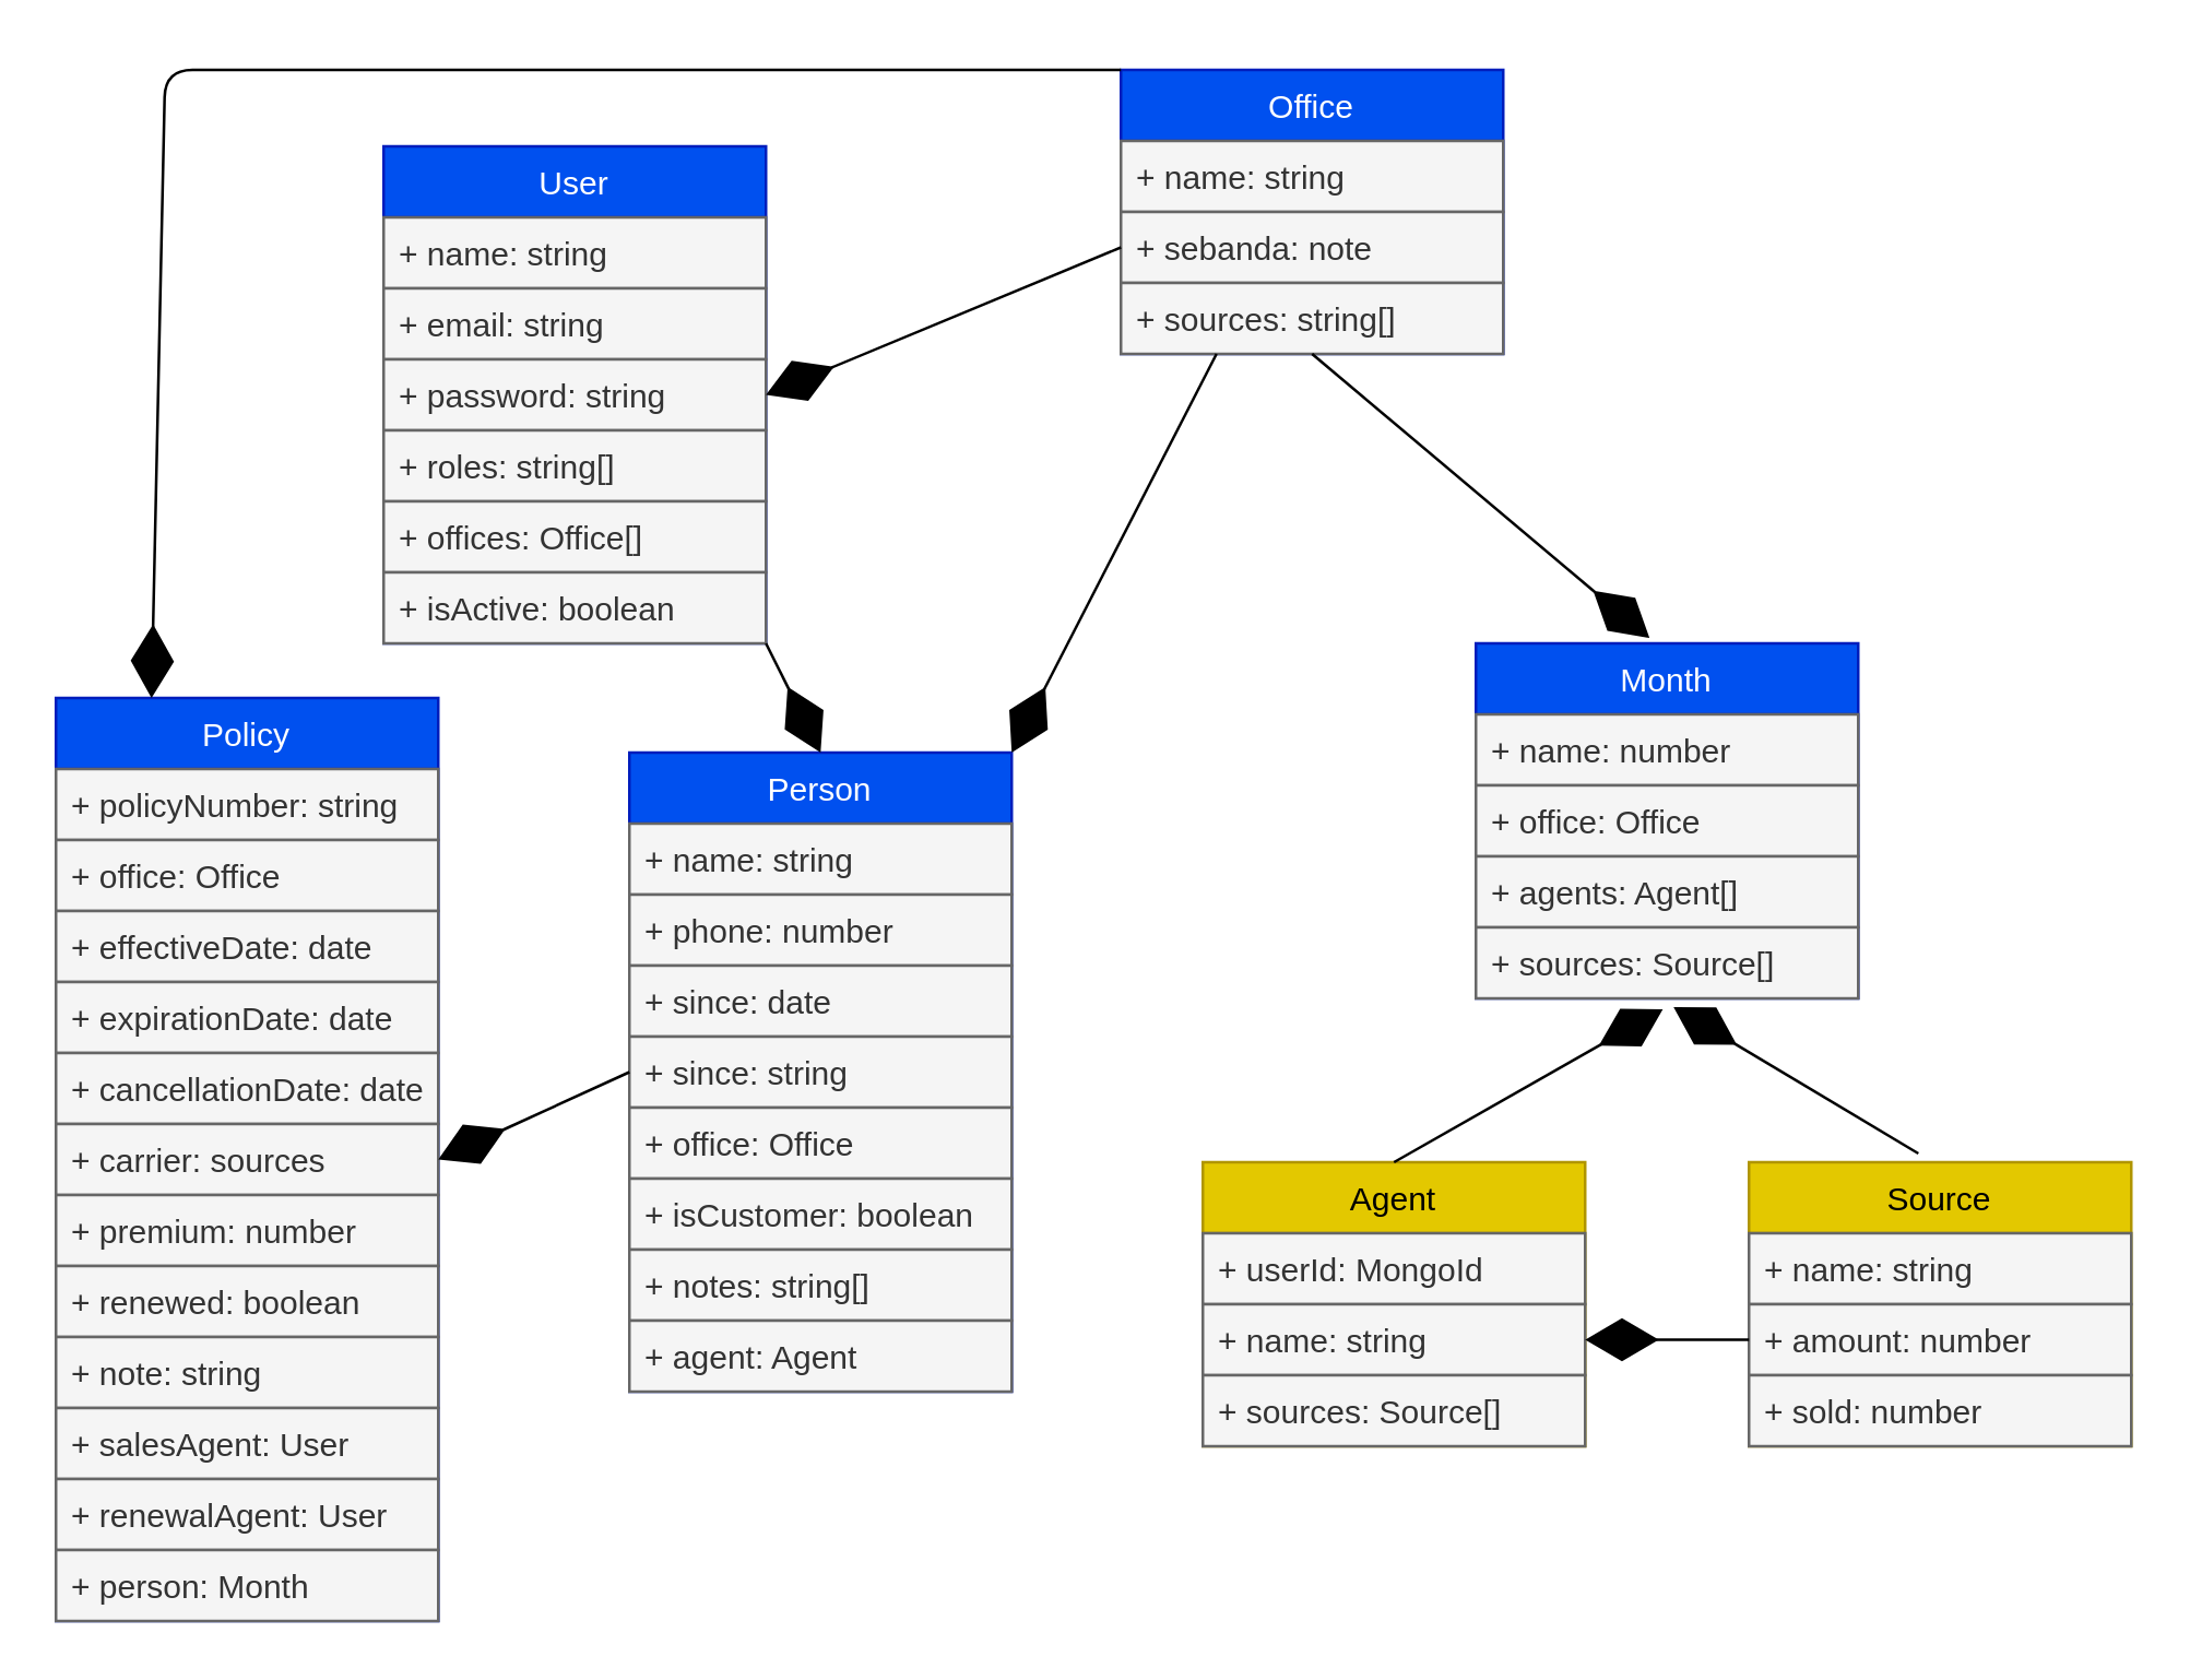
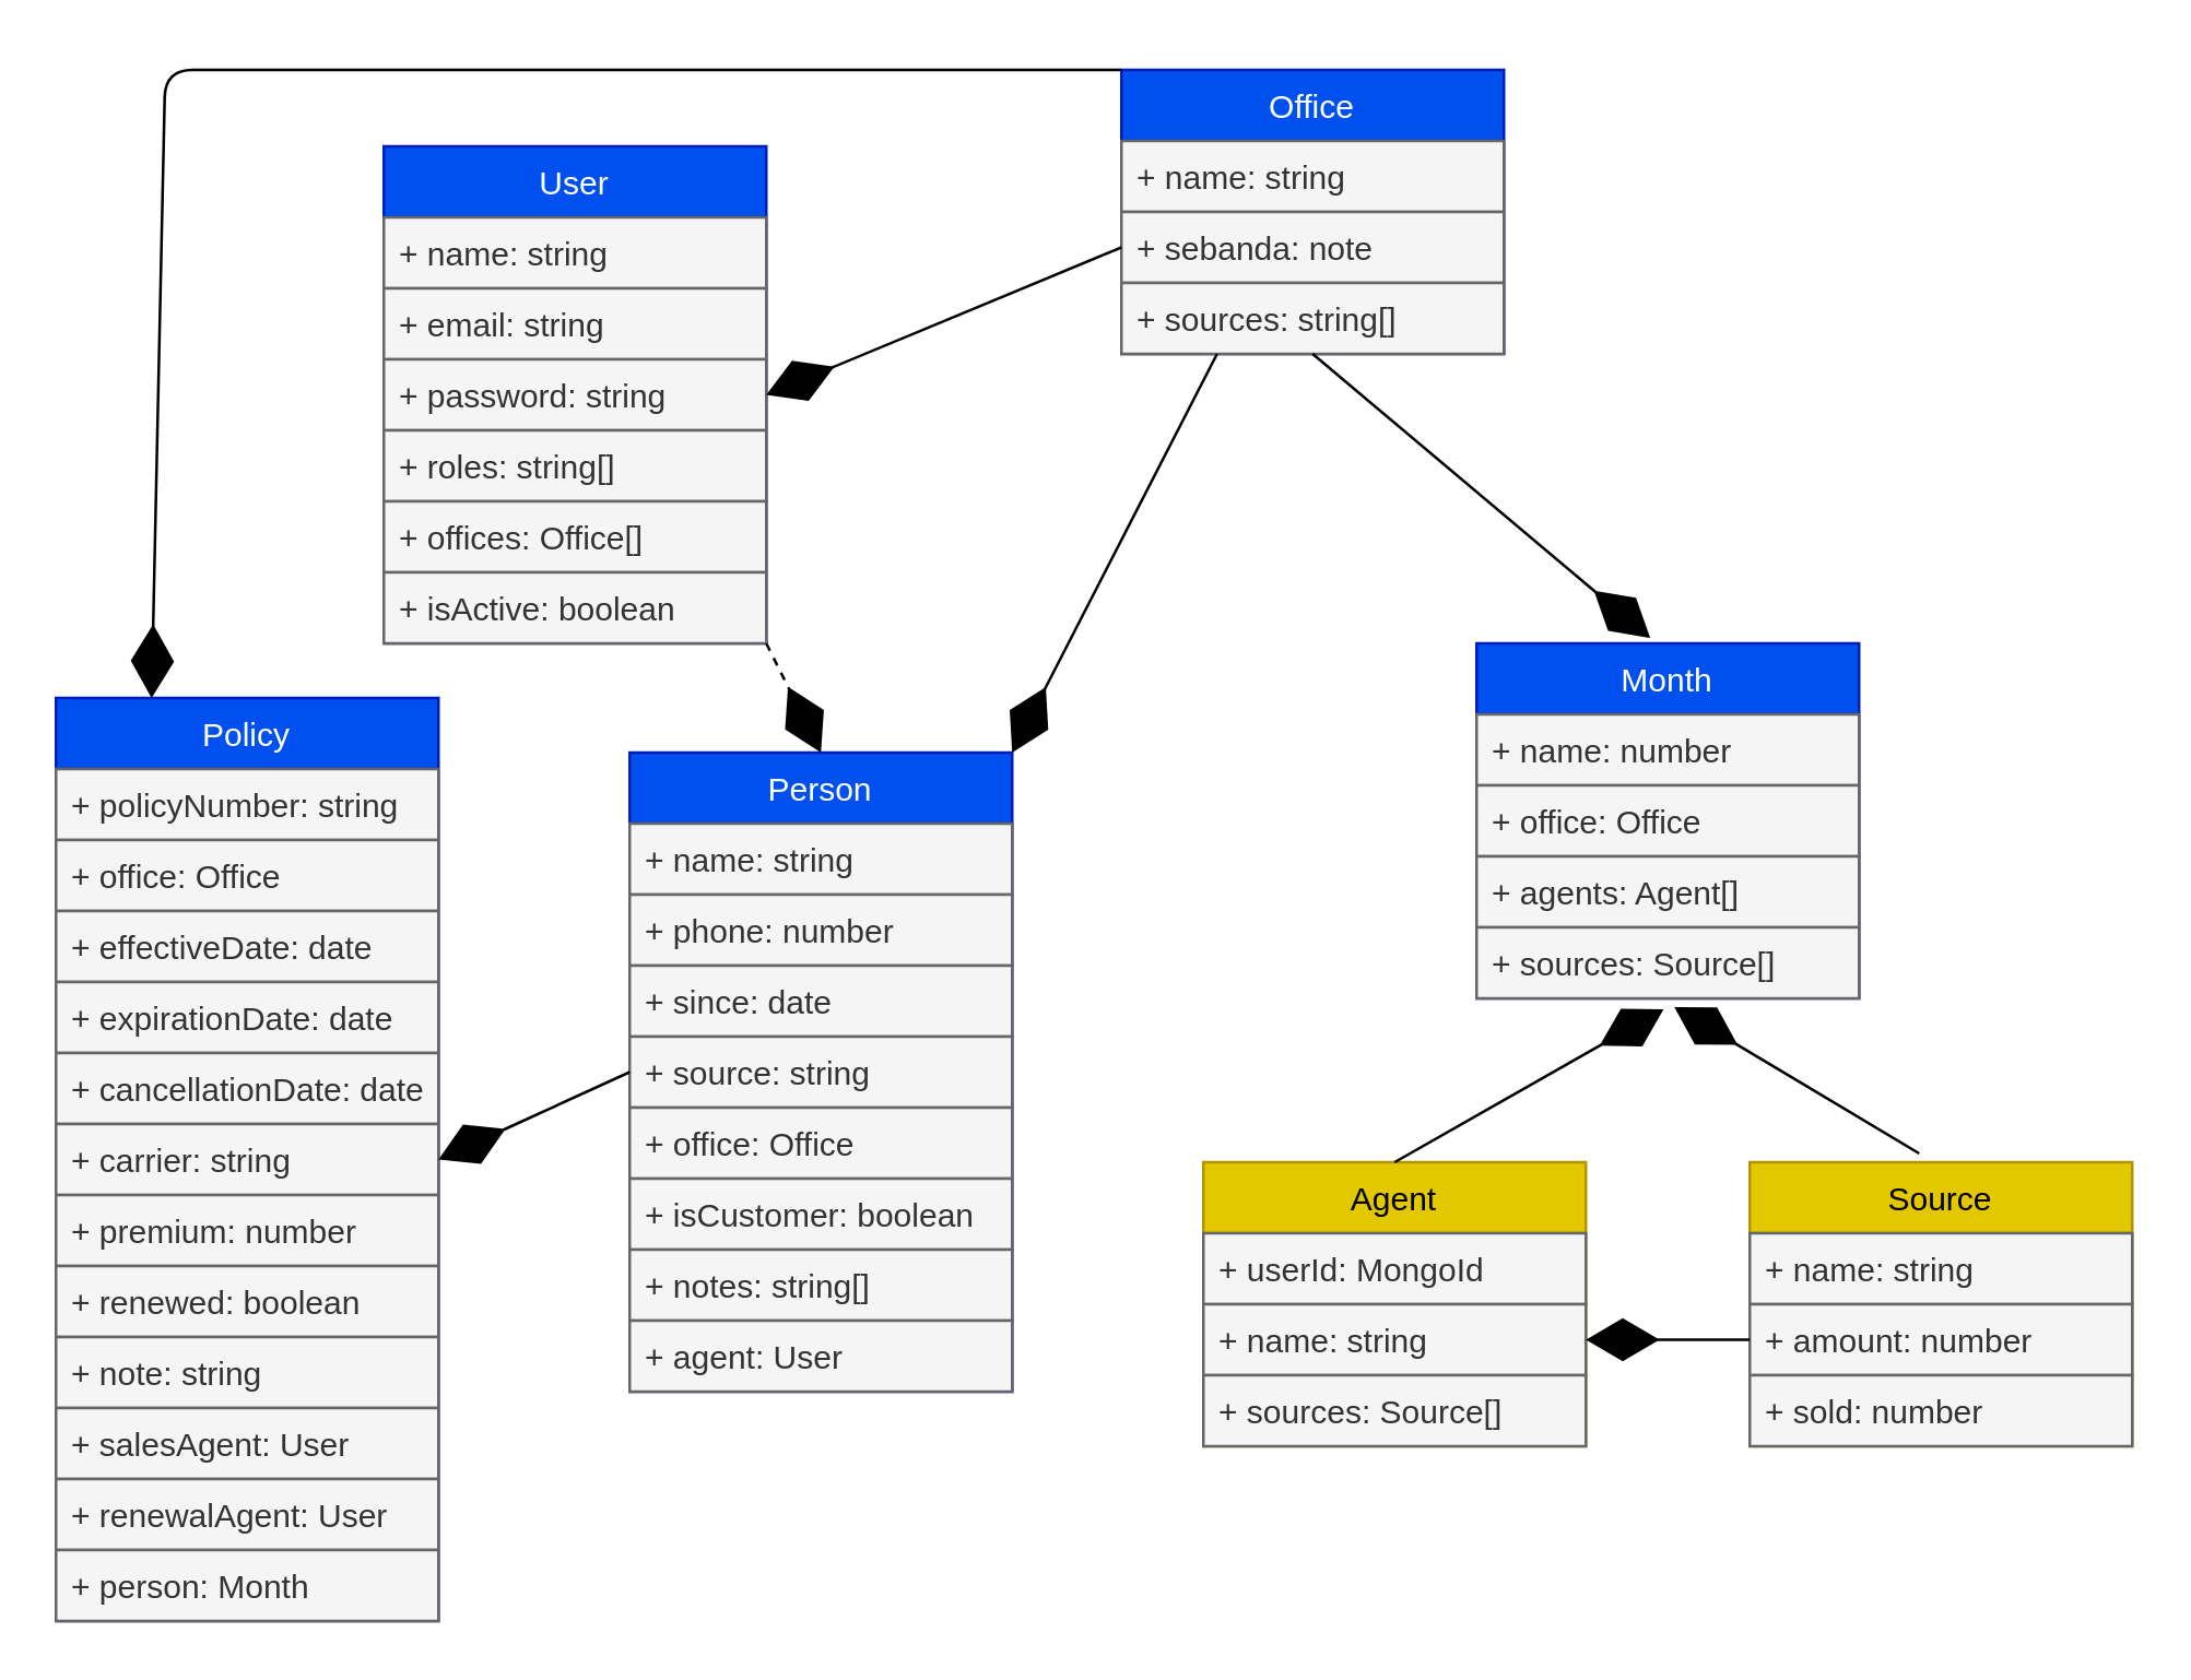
- <mxCell id="51" value="" style="endArrow=diamondThin;endFill=1;endSize=24;html=1;entryX=0.5;entryY=0;entryDx=0;entryDy=0;exitX=1;exitY=1;exitDx=0;exitDy=0;" parent="1" source="2" target="9" edge="1"><mxGeometry width="160" relative="1" as="geometry"><mxPoint x="130" y="200" as="sourcePoint" /><mxPoint x="320" y="220" as="targetPoint" /></mxGeometry></mxCell>
+ <mxCell id="51" value="" style="endArrow=diamondThin;endFill=1;endSize=24;html=1;entryX=0.5;entryY=0;entryDx=0;entryDy=0;exitX=1;exitY=1;exitDx=0;exitDy=0;dashed=1;" parent="1" source="2" target="9" edge="1"><mxGeometry width="160" relative="1" as="geometry"><mxPoint x="130" y="200" as="sourcePoint" /><mxPoint x="320" y="220" as="targetPoint" /></mxGeometry></mxCell>
- <mxCell id="13" value="+ since: string" style="text;strokeColor=#666666;fillColor=#f5f5f5;align=left;verticalAlign=top;spacingLeft=4;spacingRight=4;overflow=hidden;rotatable=0;points=[[0,0.5],[1,0.5]];portConstraint=eastwest;fontColor=#333333;" parent="9" vertex="1"><mxGeometry y="104" width="140" height="26" as="geometry" /></mxCell>
+ <mxCell id="13" value="+ source: string" style="text;strokeColor=#666666;fillColor=#f5f5f5;align=left;verticalAlign=top;spacingLeft=4;spacingRight=4;overflow=hidden;rotatable=0;points=[[0,0.5],[1,0.5]];portConstraint=eastwest;fontColor=#333333;" parent="9" vertex="1"><mxGeometry y="104" width="140" height="26" as="geometry" /></mxCell>
- <mxCell id="24" value="+ carrier: sources" style="text;strokeColor=#666666;fillColor=#f5f5f5;align=left;verticalAlign=top;spacingLeft=4;spacingRight=4;overflow=hidden;rotatable=0;points=[[0,0.5],[1,0.5]];portConstraint=eastwest;fontColor=#333333;" parent="18" vertex="1"><mxGeometry y="156" width="140" height="26" as="geometry" /></mxCell>
+ <mxCell id="24" value="+ carrier: string" style="text;strokeColor=#666666;fillColor=#f5f5f5;align=left;verticalAlign=top;spacingLeft=4;spacingRight=4;overflow=hidden;rotatable=0;points=[[0,0.5],[1,0.5]];portConstraint=eastwest;fontColor=#333333;" parent="18" vertex="1"><mxGeometry y="156" width="140" height="26" as="geometry" /></mxCell>
- <mxCell id="17" value="+ agent: Agent" style="text;strokeColor=#666666;fillColor=#f5f5f5;align=left;verticalAlign=top;spacingLeft=4;spacingRight=4;overflow=hidden;rotatable=0;points=[[0,0.5],[1,0.5]];portConstraint=eastwest;fontColor=#333333;" parent="9" vertex="1"><mxGeometry y="208" width="140" height="26" as="geometry" /></mxCell>
+ <mxCell id="17" value="+ agent: User" style="text;strokeColor=#666666;fillColor=#f5f5f5;align=left;verticalAlign=top;spacingLeft=4;spacingRight=4;overflow=hidden;rotatable=0;points=[[0,0.5],[1,0.5]];portConstraint=eastwest;fontColor=#333333;" parent="9" vertex="1"><mxGeometry y="208" width="140" height="26" as="geometry" /></mxCell>
